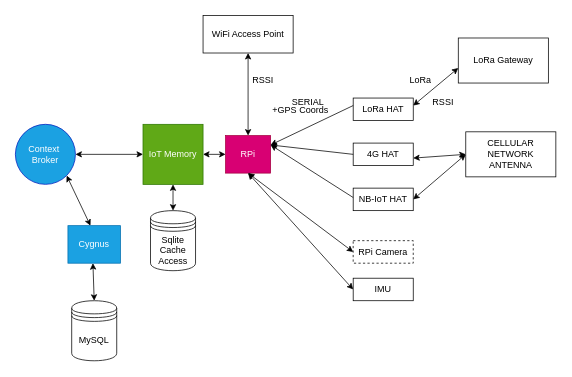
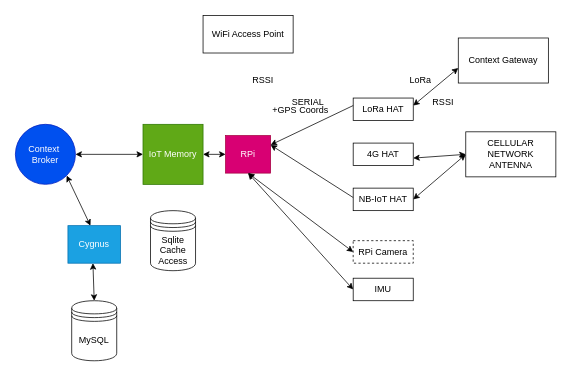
- <mxCell id="12" value="LoRa Gateway" style="rounded=0;whiteSpace=wrap;html=1;fillColor=none;" vertex="1" parent="1"><mxGeometry x="610" y="50" width="120" height="60" as="geometry" /></mxCell>
+ <mxCell id="12" value="Context Gateway" style="rounded=0;whiteSpace=wrap;html=1;fillColor=none;" vertex="1" parent="1"><mxGeometry x="610" y="50" width="120" height="60" as="geometry" /></mxCell>
- <mxCell id="21" value="" style="endArrow=classic;startArrow=classic;html=1;exitX=0.5;exitY=0;exitDx=0;exitDy=0;entryX=0.5;entryY=1;entryDx=0;entryDy=0;" edge="1" parent="1" source="2" target="16"><mxGeometry width="50" height="50" relative="1" as="geometry"><mxPoint x="230" y="120" as="sourcePoint" /><mxPoint x="300" y="75" as="targetPoint" /></mxGeometry></mxCell>
- <mxCell id="9" value="" style="endArrow=classic;html=1;exitX=0;exitY=0.5;exitDx=0;exitDy=0;entryX=1;entryY=0.25;entryDx=0;entryDy=0;" edge="1" parent="1" source="4" target="2"><mxGeometry width="50" height="50" relative="1" as="geometry"><mxPoint x="480" y="150" as="sourcePoint" /><mxPoint x="410" y="203" as="targetPoint" /></mxGeometry></mxCell>
- <mxCell id="29" value="Context&amp;nbsp;&lt;br&gt;Broker" style="ellipse;whiteSpace=wrap;html=1;aspect=fixed;fillColor=#1ba1e2;fontColor=#ffffff;strokeColor=#001DBC;" vertex="1" parent="1"><mxGeometry x="20" y="165" width="80" height="80" as="geometry" /></mxCell>
+ <mxCell id="29" value="Context&amp;nbsp;&lt;br&gt;Broker" style="ellipse;whiteSpace=wrap;html=1;aspect=fixed;fillColor=#0050ef;fontColor=#ffffff;strokeColor=#001DBC;" vertex="1" parent="1"><mxGeometry x="20" y="165" width="80" height="80" as="geometry" /></mxCell>
- <mxCell id="28" value="" style="endArrow=classic;startArrow=classic;html=1;entryX=0.5;entryY=1;entryDx=0;entryDy=0;" edge="1" parent="1" source="27" target="25"><mxGeometry width="50" height="50" relative="1" as="geometry"><mxPoint x="310" y="215" as="sourcePoint" /><mxPoint x="280" y="215" as="targetPoint" /></mxGeometry></mxCell>
